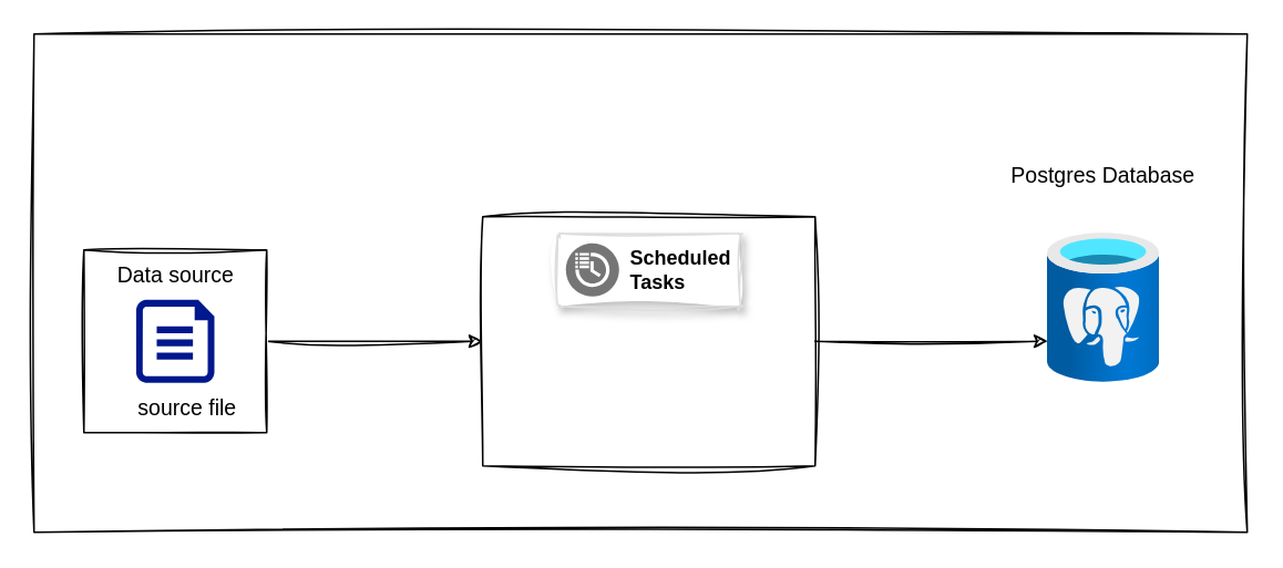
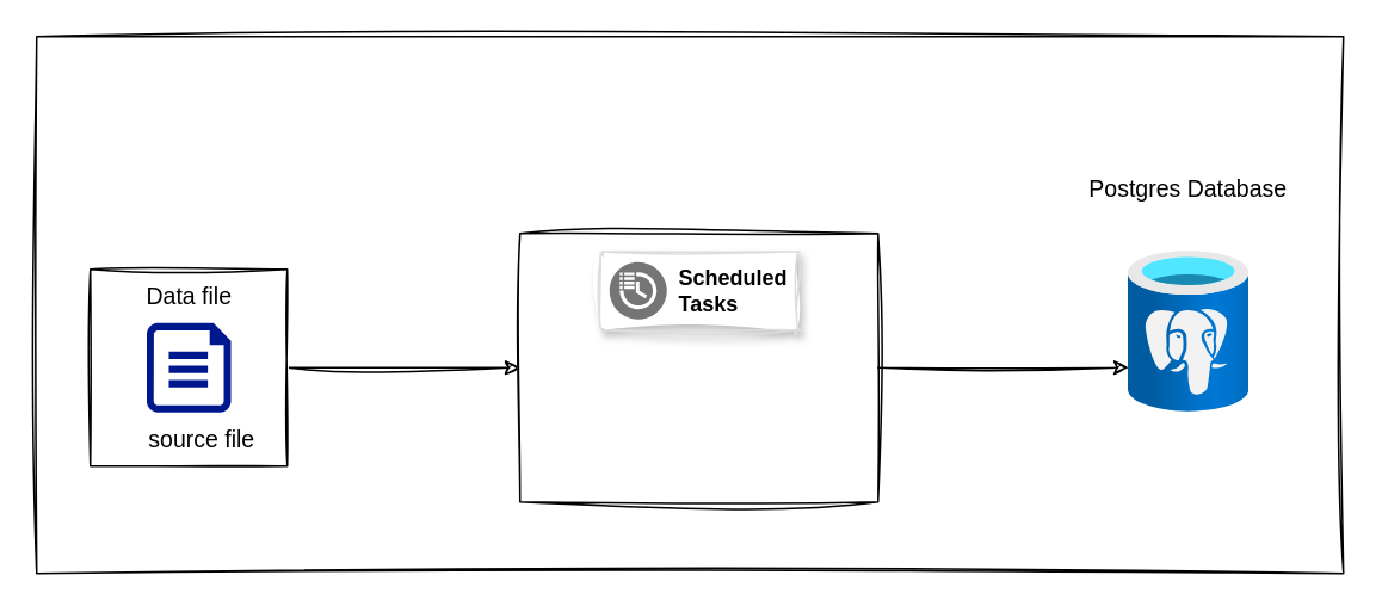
- <mxCell id="6" value="Data source" style="text;html=1;strokeColor=none;fillColor=none;align=center;verticalAlign=middle;whiteSpace=wrap;rounded=0;fontSize=13;fontFamily=Helvetica;" vertex="1" parent="1"><mxGeometry x="57.5" y="150" width="95" height="30" as="geometry" /></mxCell>
+ <mxCell id="6" value="Data file" style="text;html=1;strokeColor=none;fillColor=none;align=center;verticalAlign=middle;whiteSpace=wrap;rounded=0;fontSize=13;fontFamily=Helvetica;" vertex="1" parent="1"><mxGeometry x="57.5" y="150" width="95" height="30" as="geometry" /></mxCell>
